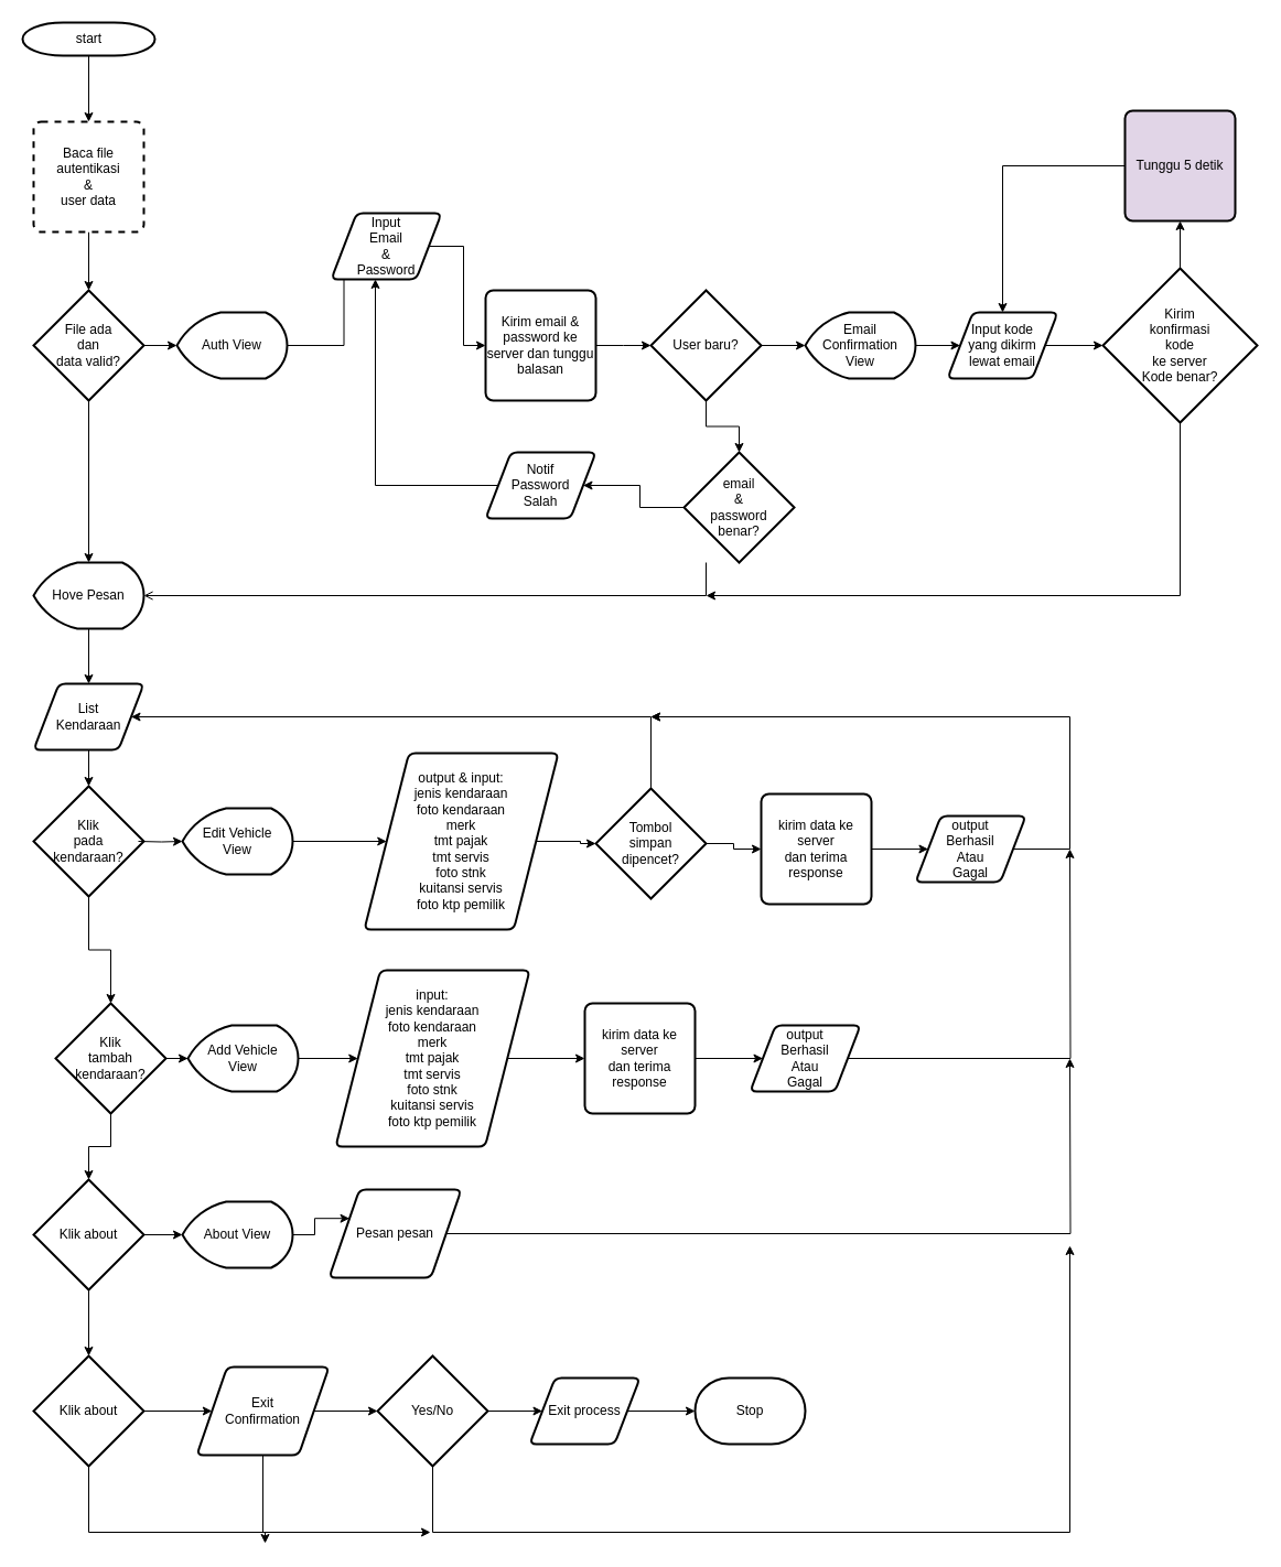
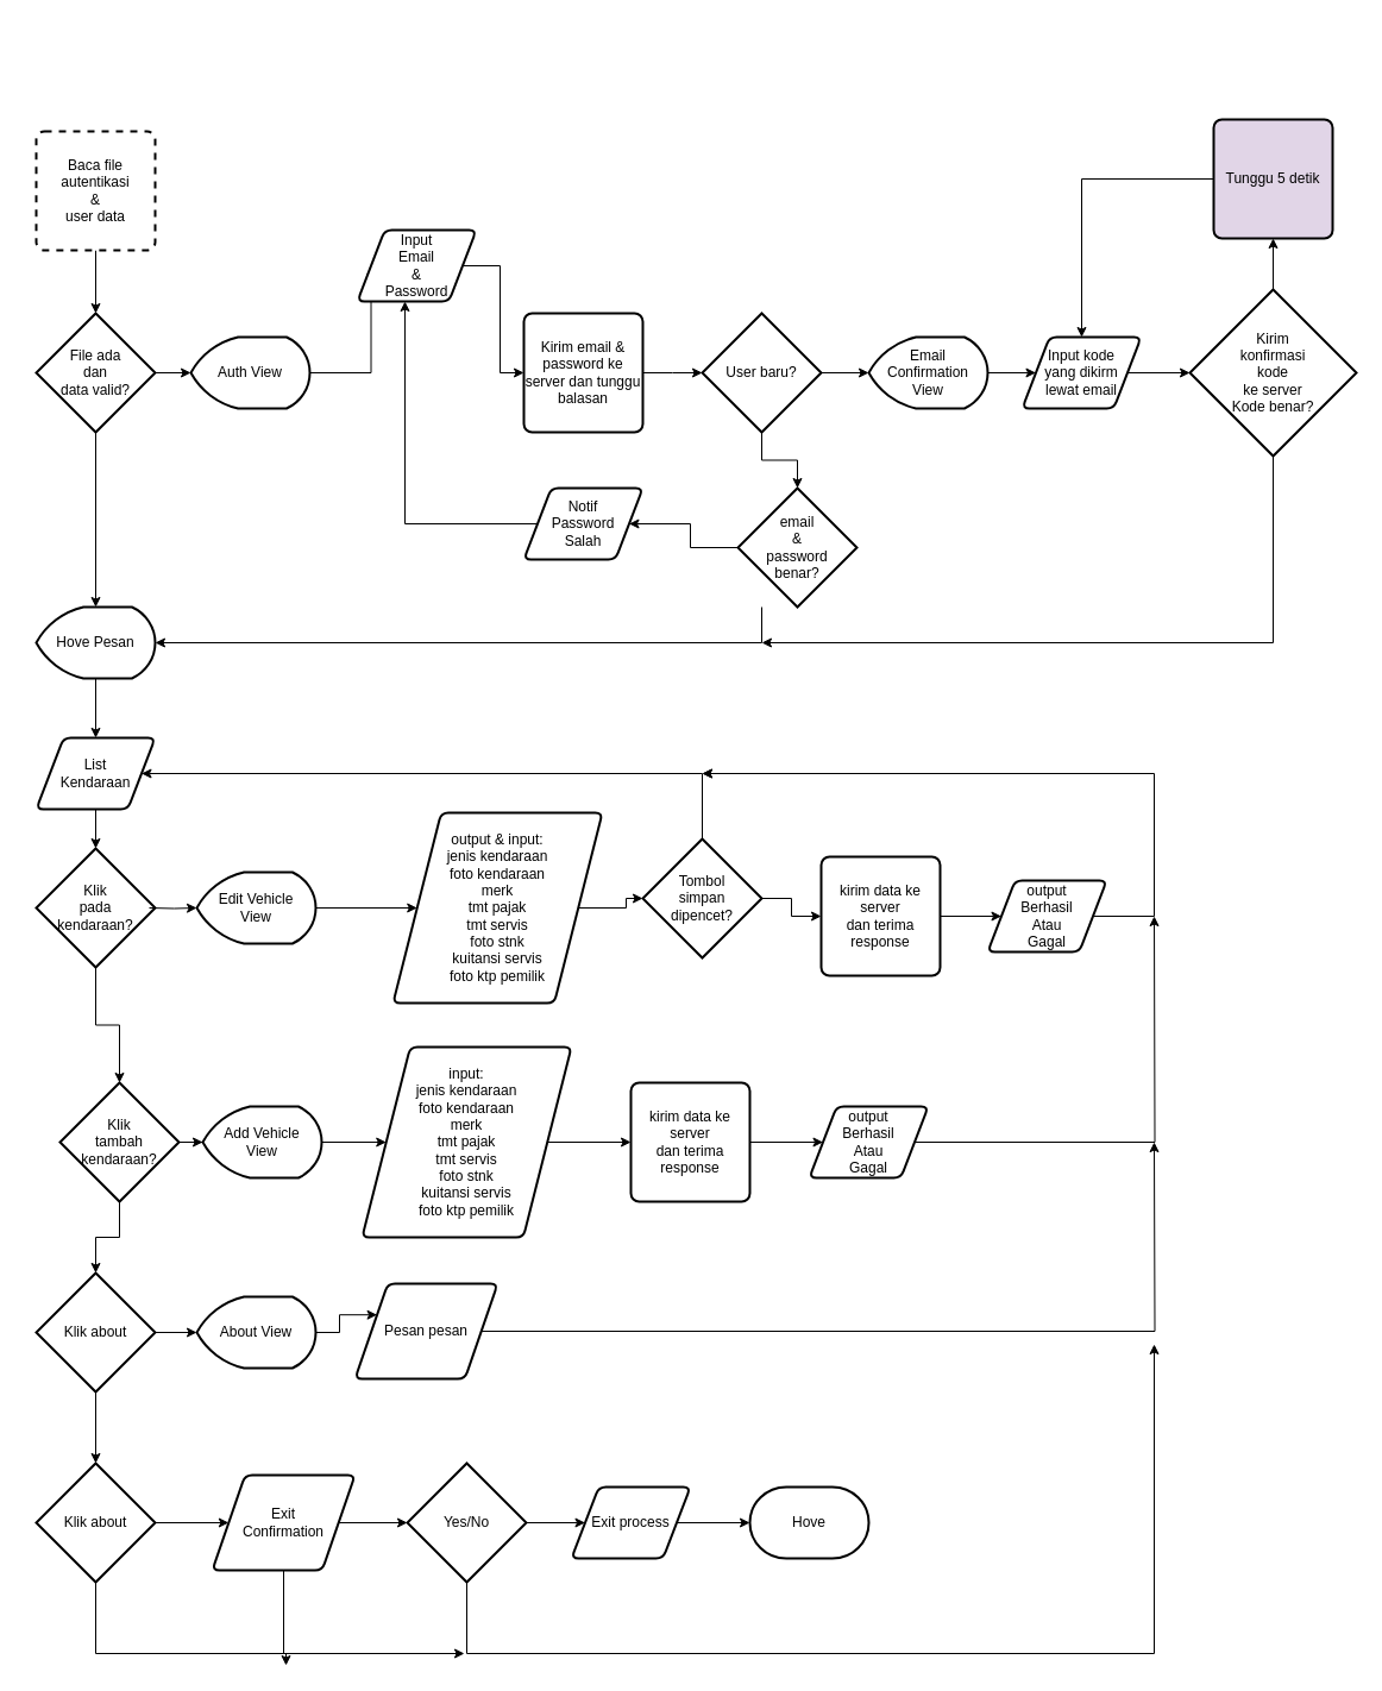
- <mxCell id="3" value="start" style="shape=mxgraph.flowchart.terminator;strokeWidth=2;gradientColor=none;gradientDirection=north;fontStyle=0;html=1;" parent="1" vertex="1"><mxGeometry x="20" y="20" width="120" height="30" as="geometry" /></mxCell>
- <mxCell id="2" style="edgeStyle=orthogonalEdgeStyle;rounded=0;orthogonalLoop=1;jettySize=auto;html=1;exitX=0.5;exitY=1;exitDx=0;exitDy=0;exitPerimeter=0;entryX=0.5;entryY=0;entryDx=0;entryDy=0;" edge="1" parent="1" source="3" target="5"><mxGeometry relative="1" as="geometry"><mxPoint x="80" y="100" as="targetPoint" /></mxGeometry></mxCell>
- <mxCell id="28" style="edgeStyle=orthogonalEdgeStyle;rounded=0;orthogonalLoop=1;jettySize=auto;html=1;entryX=1;entryY=0.5;entryDx=0;entryDy=0;entryPerimeter=0;endArrow=open;" edge="1" parent="1" source="29" target="33"><mxGeometry relative="1" as="geometry"><mxPoint x="640" y="580" as="targetPoint" /><Array as="points"><mxPoint x="640" y="540" /></Array></mxGeometry></mxCell>
+ <mxCell id="28" style="edgeStyle=orthogonalEdgeStyle;rounded=0;orthogonalLoop=1;jettySize=auto;html=1;entryX=1;entryY=0.5;entryDx=0;entryDy=0;entryPerimeter=0;" edge="1" parent="1" source="29" target="33"><mxGeometry relative="1" as="geometry"><mxPoint x="640" y="580" as="targetPoint" /><Array as="points"><mxPoint x="640" y="540" /></Array></mxGeometry></mxCell>
- <mxCell id="54" value="Tombol&lt;br&gt;simpan&lt;br&gt;dipencet?" style="strokeWidth=2;html=1;shape=mxgraph.flowchart.decision;whiteSpace=wrap;" vertex="1" parent="1"><mxGeometry x="540" y="715" width="100" height="100" as="geometry" /></mxCell>
+ <mxCell id="54" value="Tombol&lt;br&gt;simpan&lt;br&gt;dipencet?" style="strokeWidth=2;html=1;shape=mxgraph.flowchart.decision;whiteSpace=wrap;" vertex="1" parent="1"><mxGeometry x="540" y="705" width="100" height="100" as="geometry" /></mxCell>
- <mxCell id="80" value="Stop" style="strokeWidth=2;html=1;shape=mxgraph.flowchart.terminator;whiteSpace=wrap;" vertex="1" parent="1"><mxGeometry x="630" y="1250" width="100" height="60" as="geometry" /></mxCell>
+ <mxCell id="80" value="Hove" style="strokeWidth=2;html=1;shape=mxgraph.flowchart.terminator;whiteSpace=wrap;" vertex="1" parent="1"><mxGeometry x="630" y="1250" width="100" height="60" as="geometry" /></mxCell>
